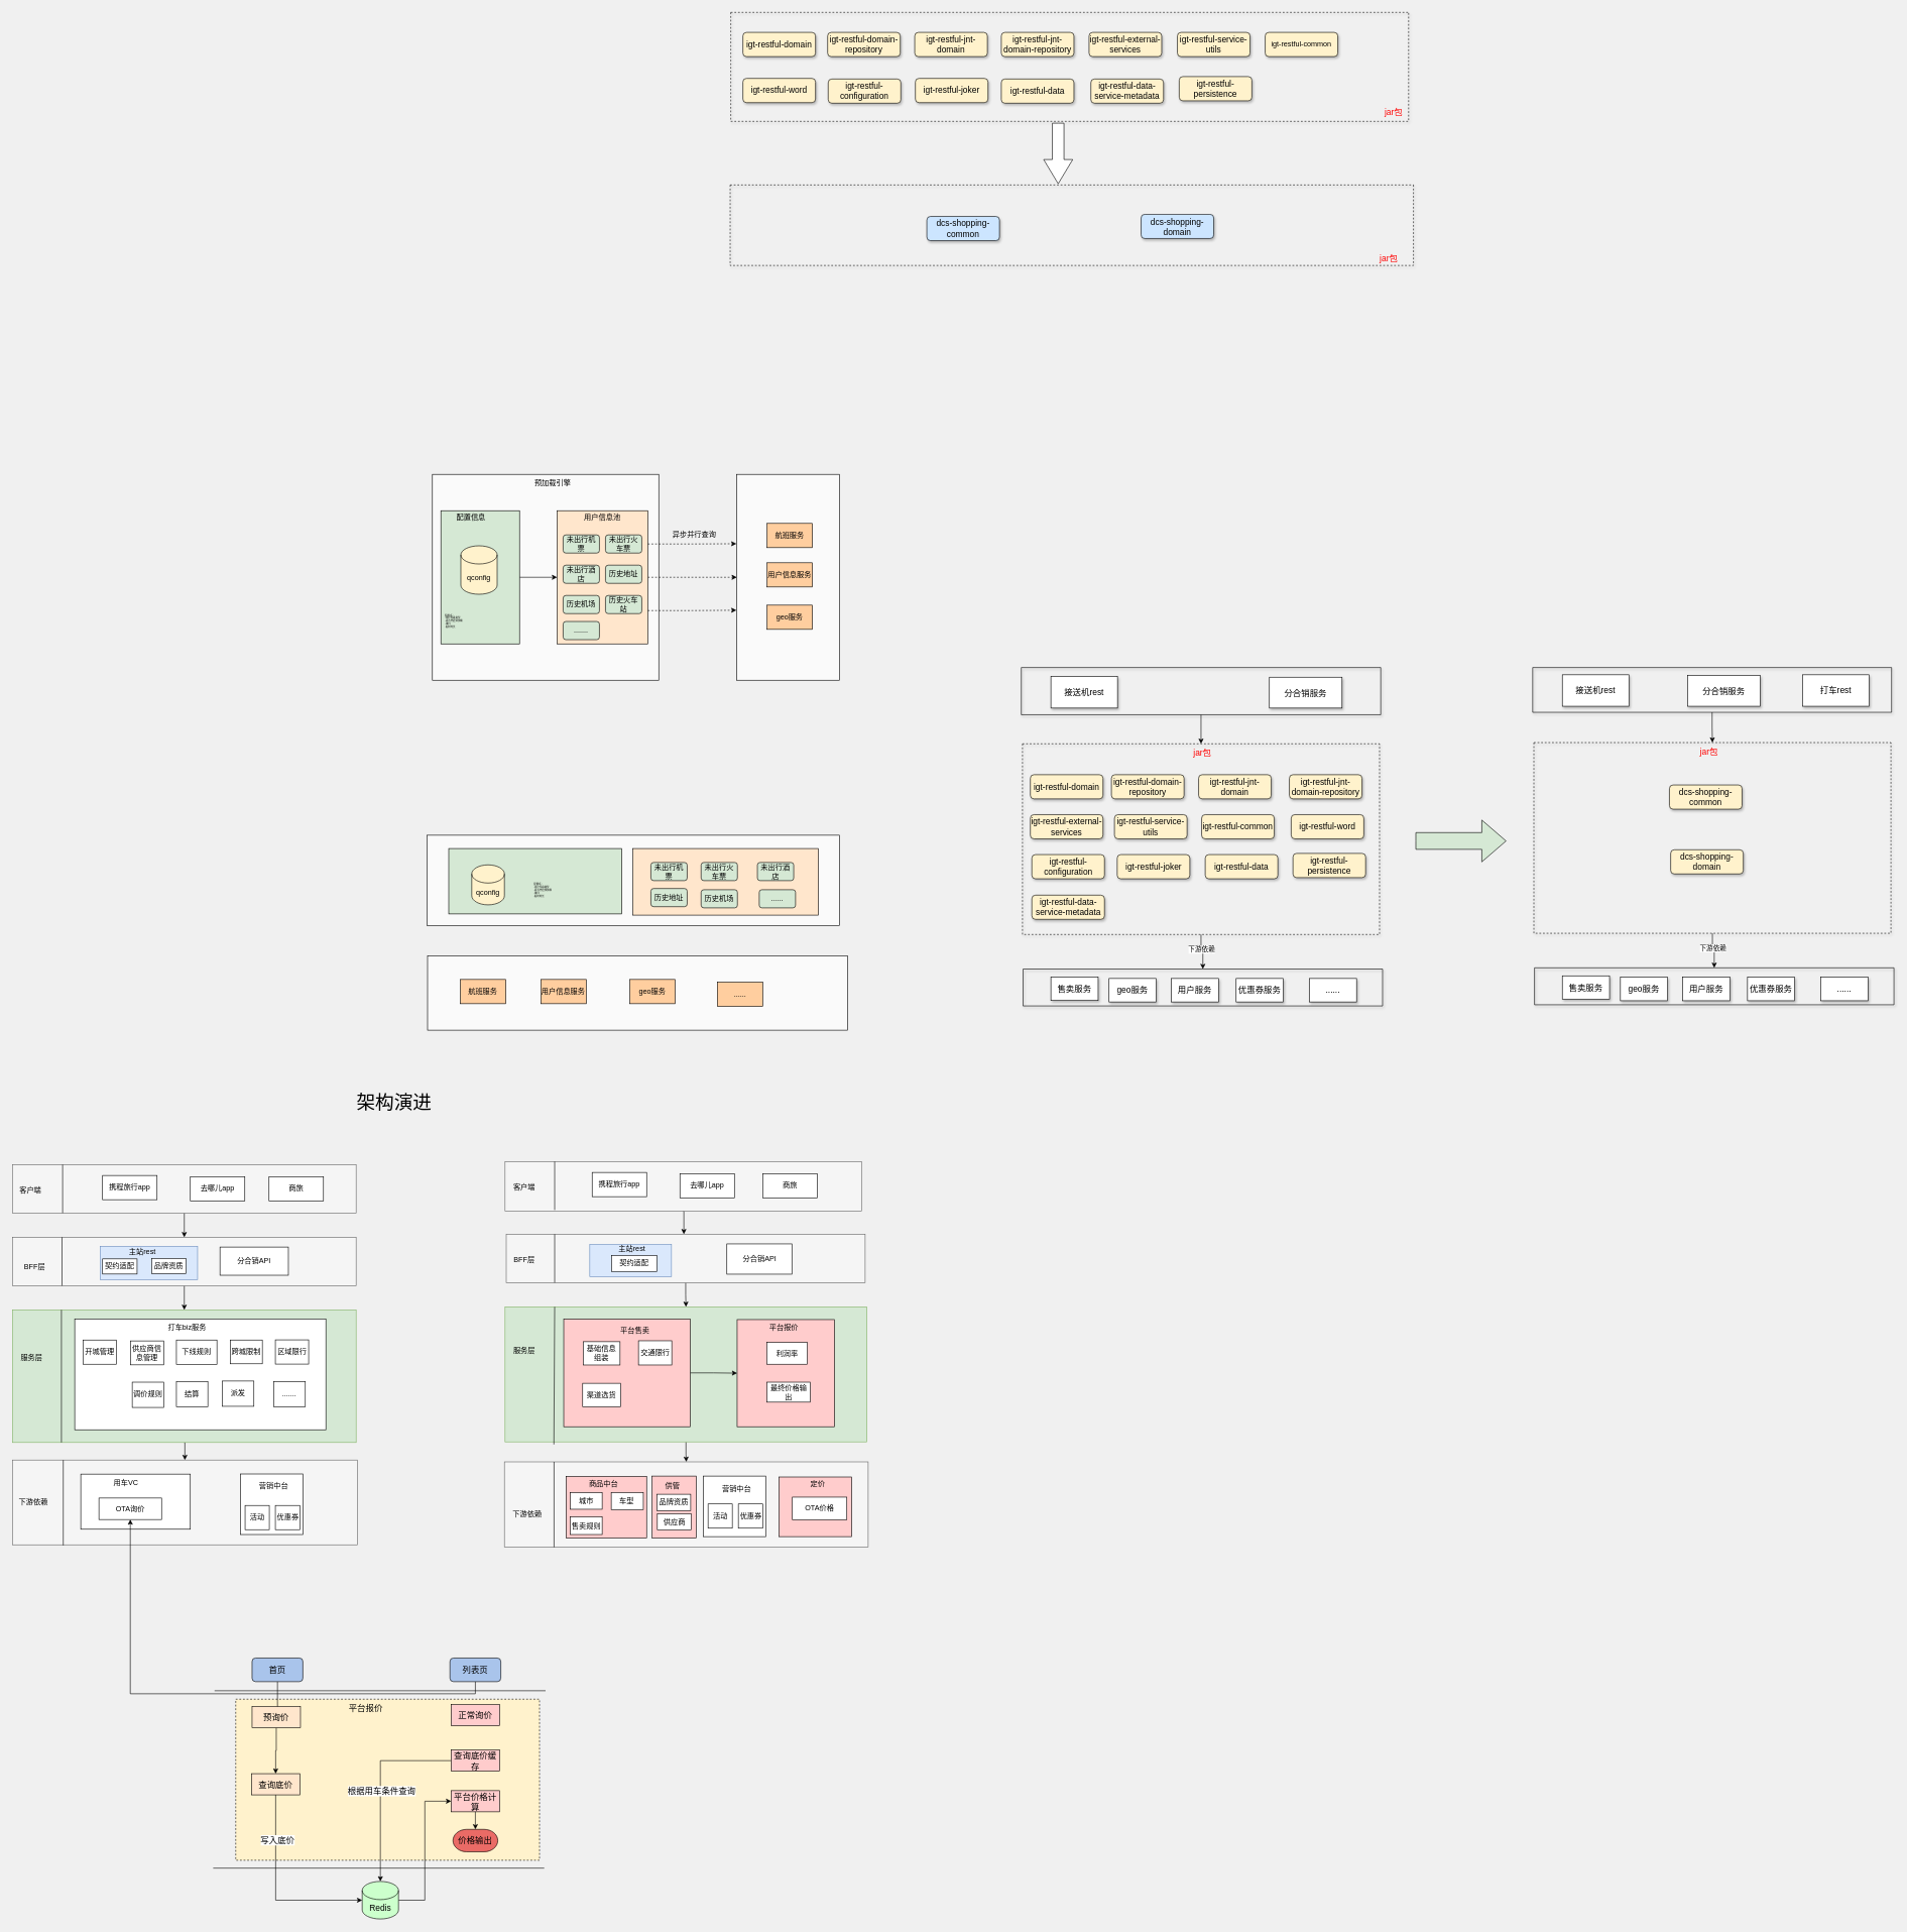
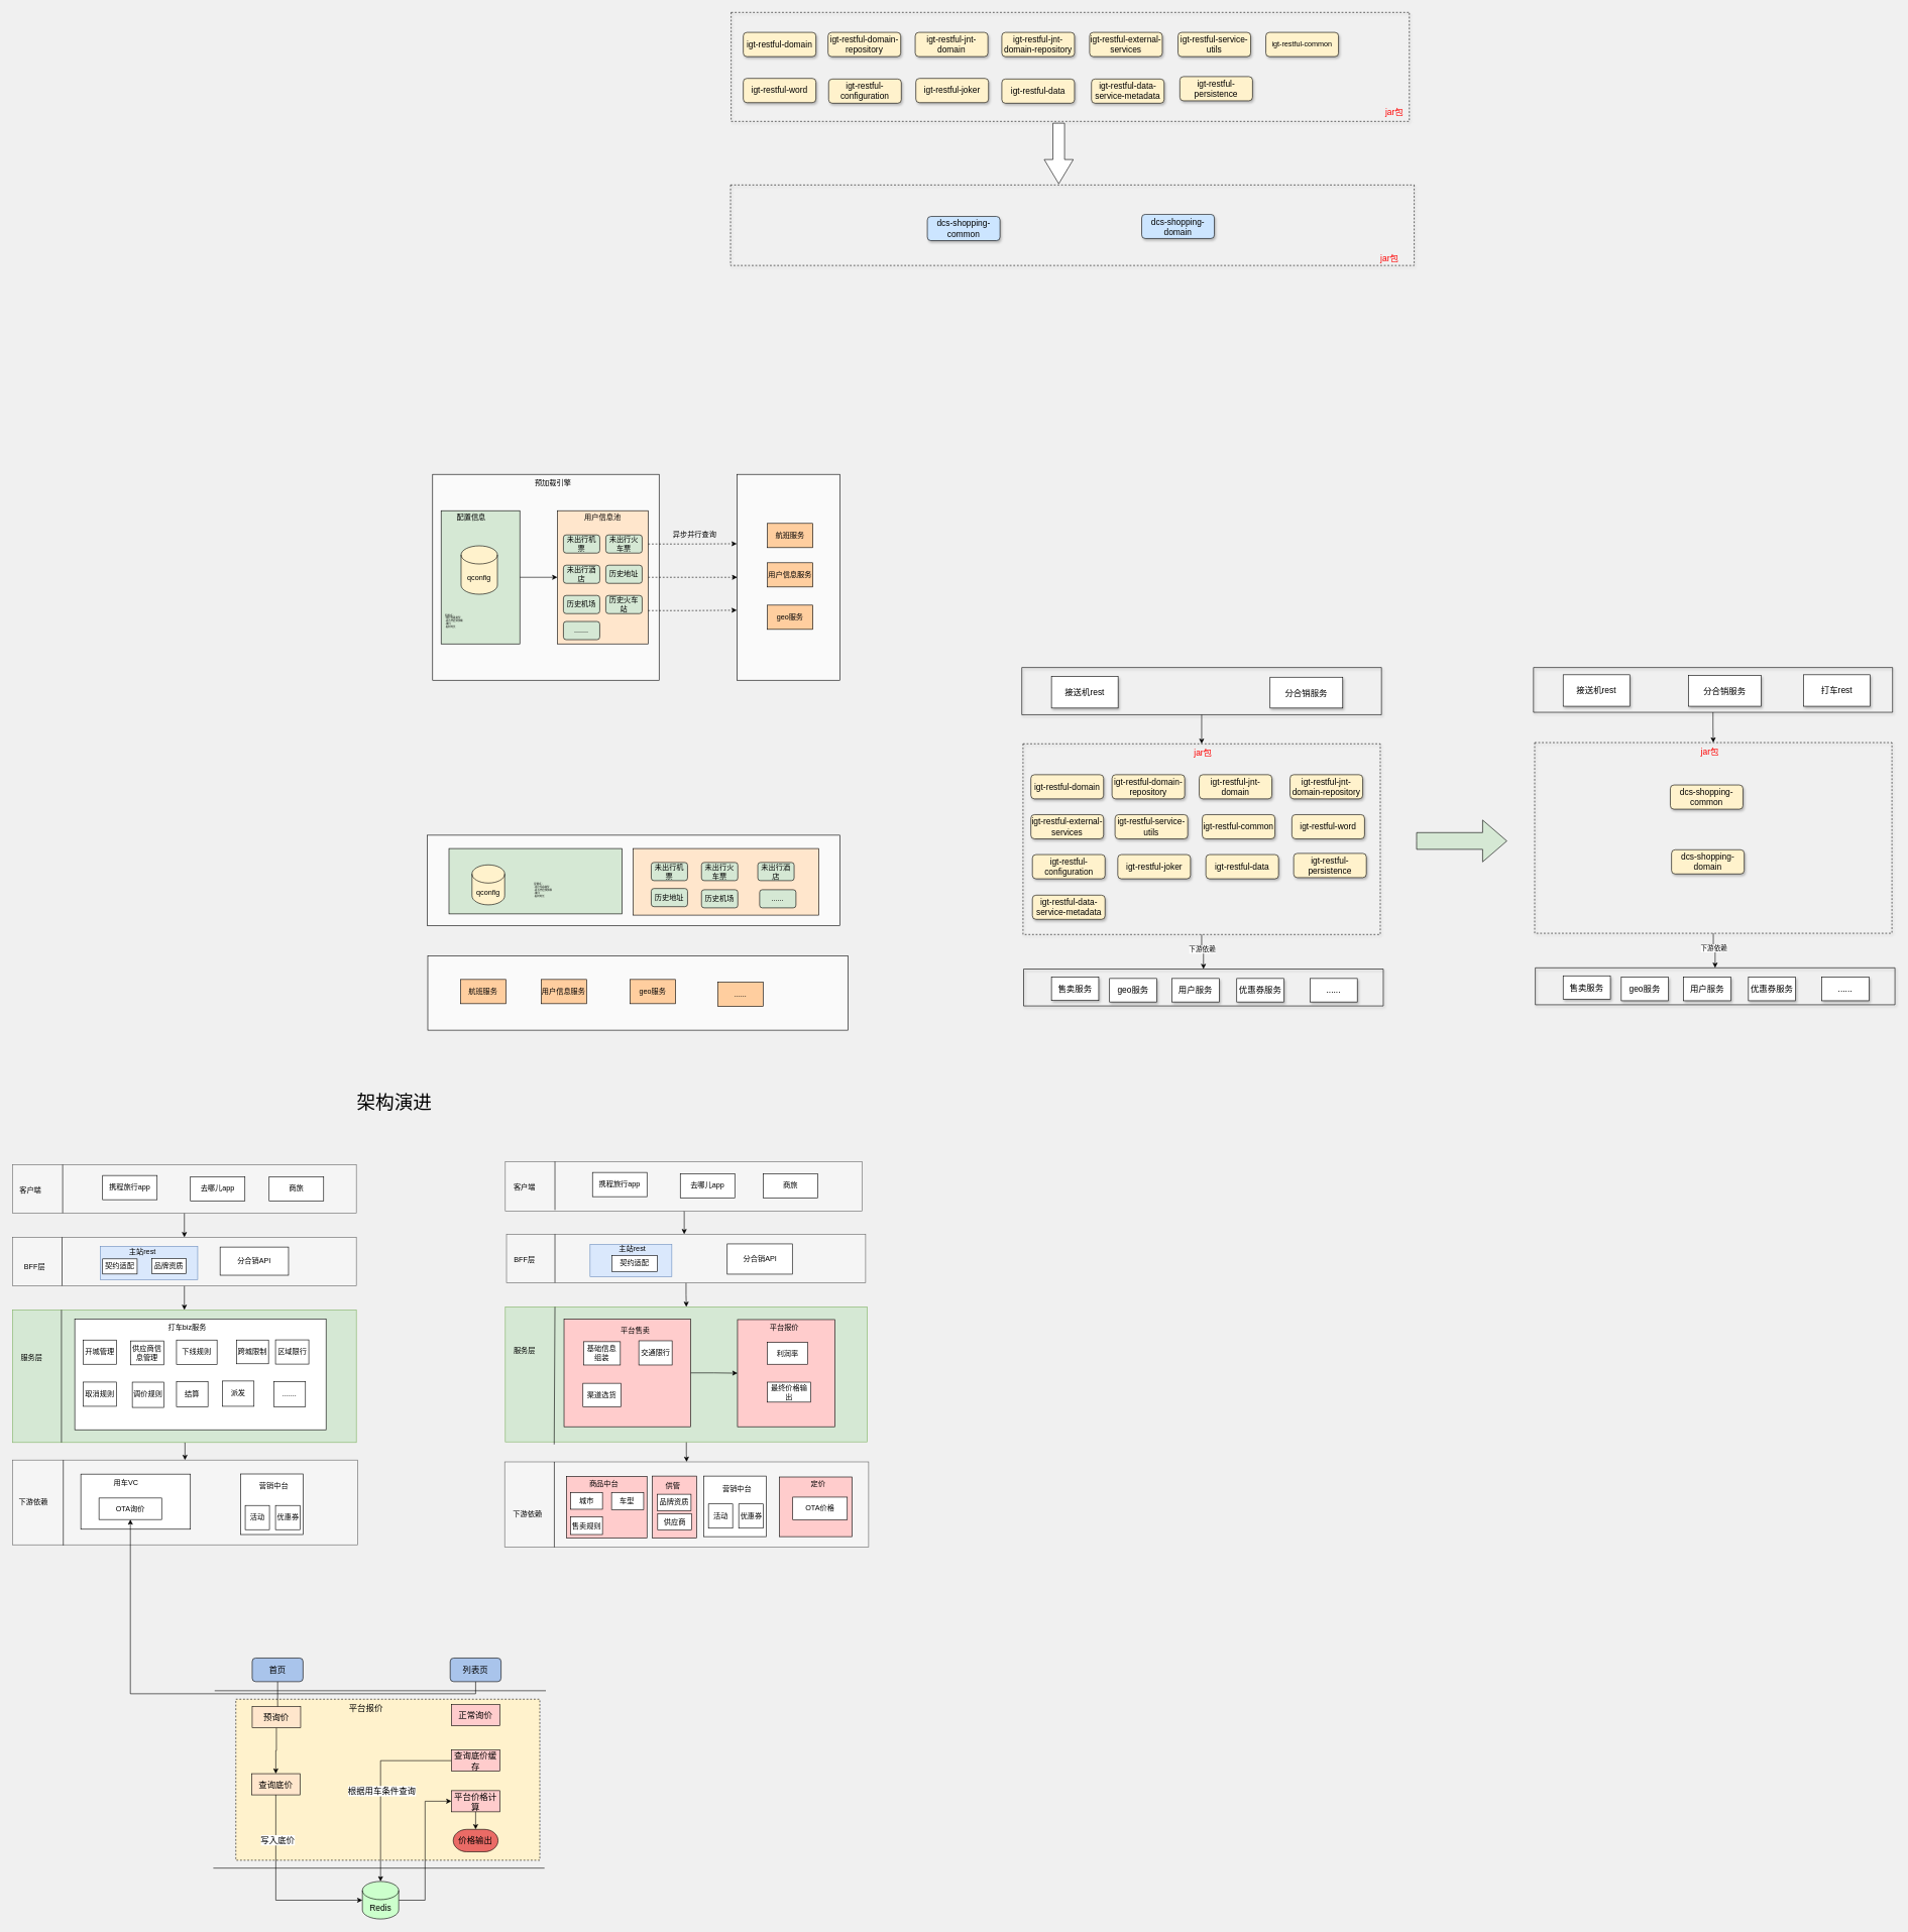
- <mxCell id="116" value="跨城限制" style="whiteSpace=wrap;html=1;" parent="1" vertex="1"><mxGeometry x="380" y="2212.75" width="53" height="39.25" as="geometry" /></mxCell>
+ <mxCell id="116" value="跨城限制" style="whiteSpace=wrap;html=1;" parent="1" vertex="1"><mxGeometry x="390" y="2212.75" width="53" height="39.25" as="geometry" /></mxCell>
+ <mxCell id="122" value="取消规则" style="whiteSpace=wrap;html=1;" parent="1" vertex="1"><mxGeometry x="137" y="2282.25" width="55" height="40" as="geometry" /></mxCell>
